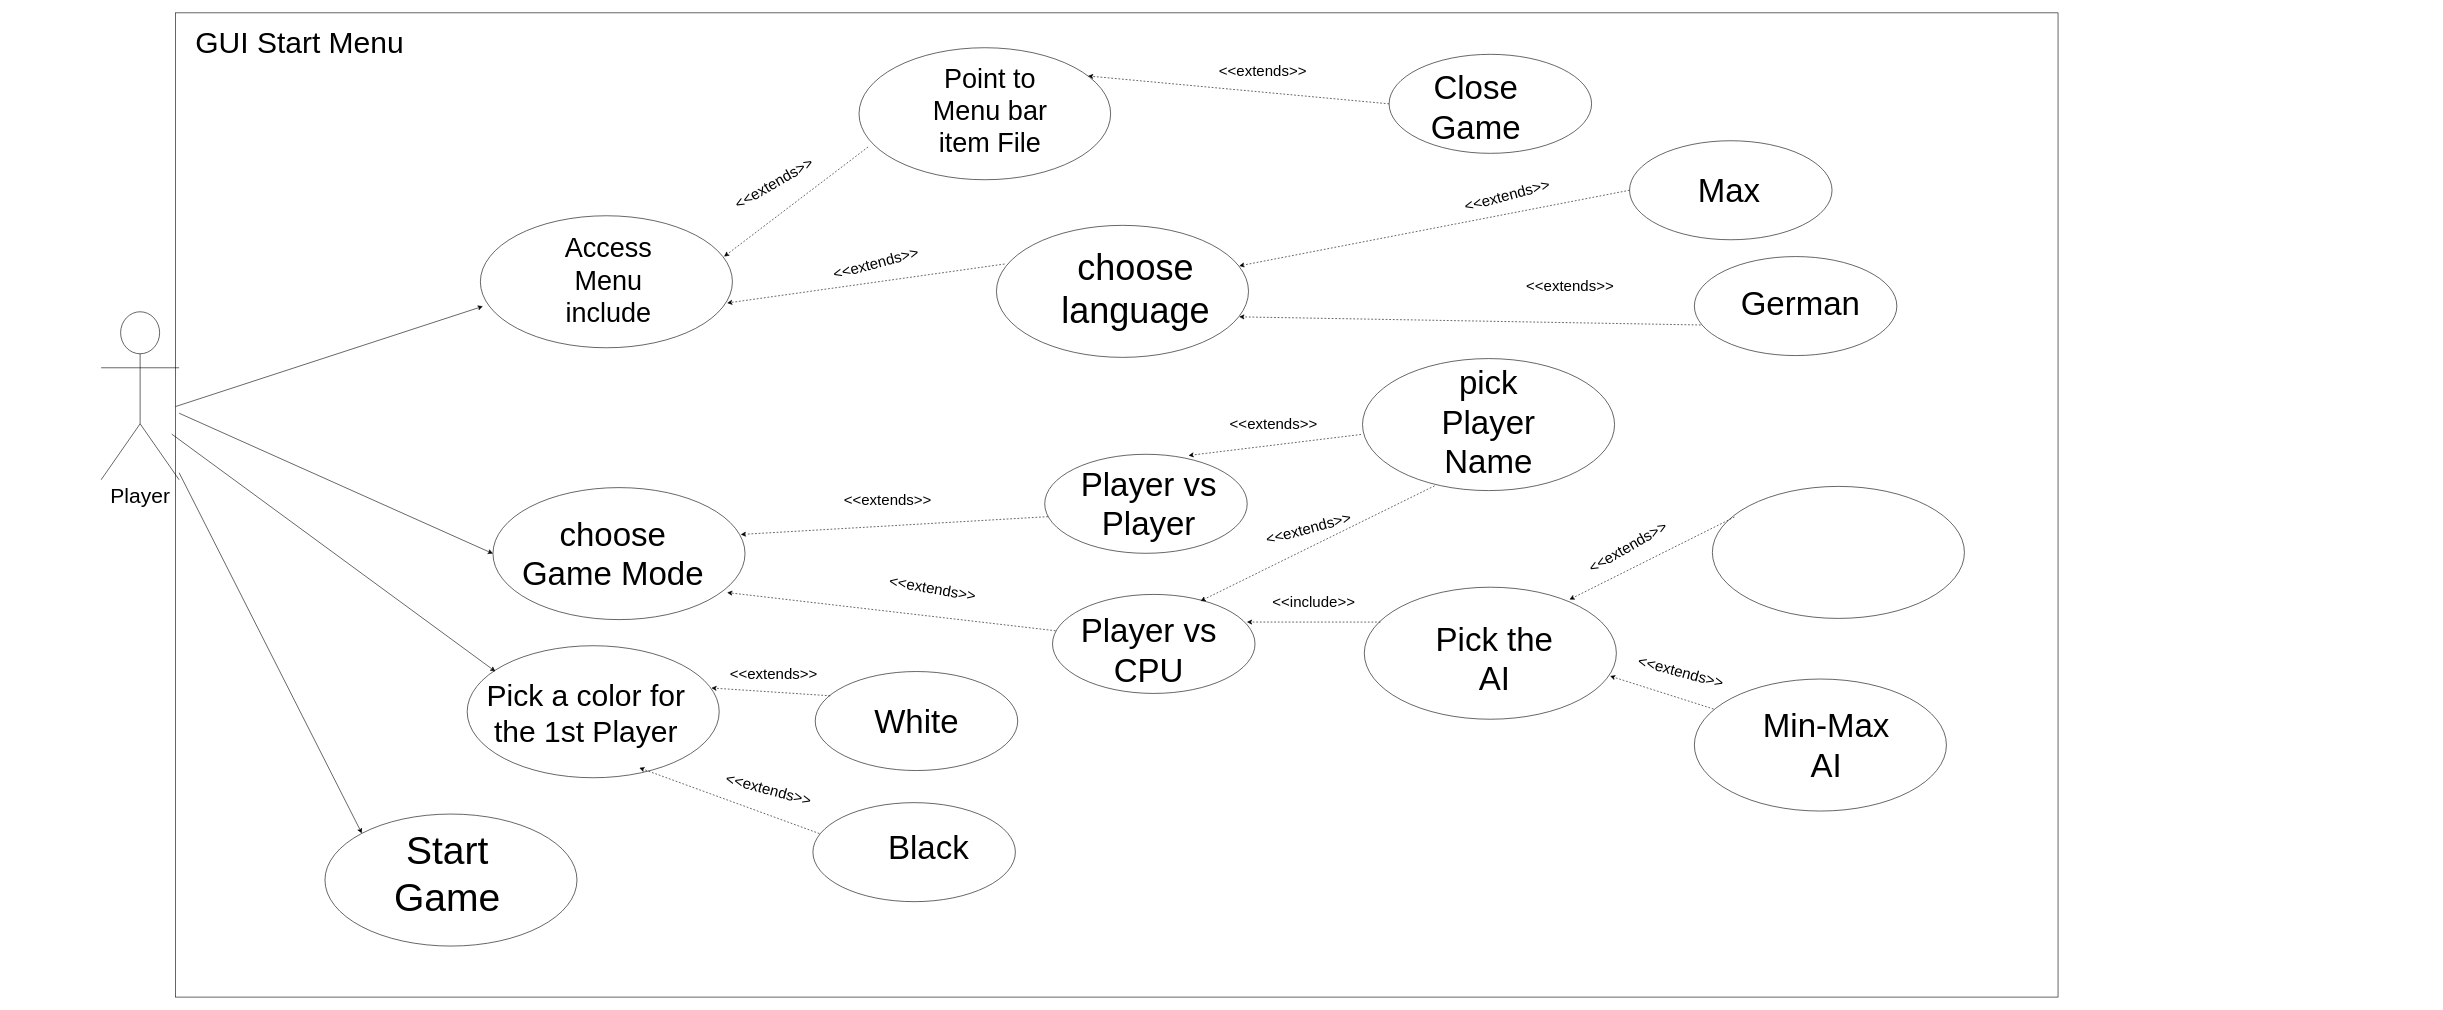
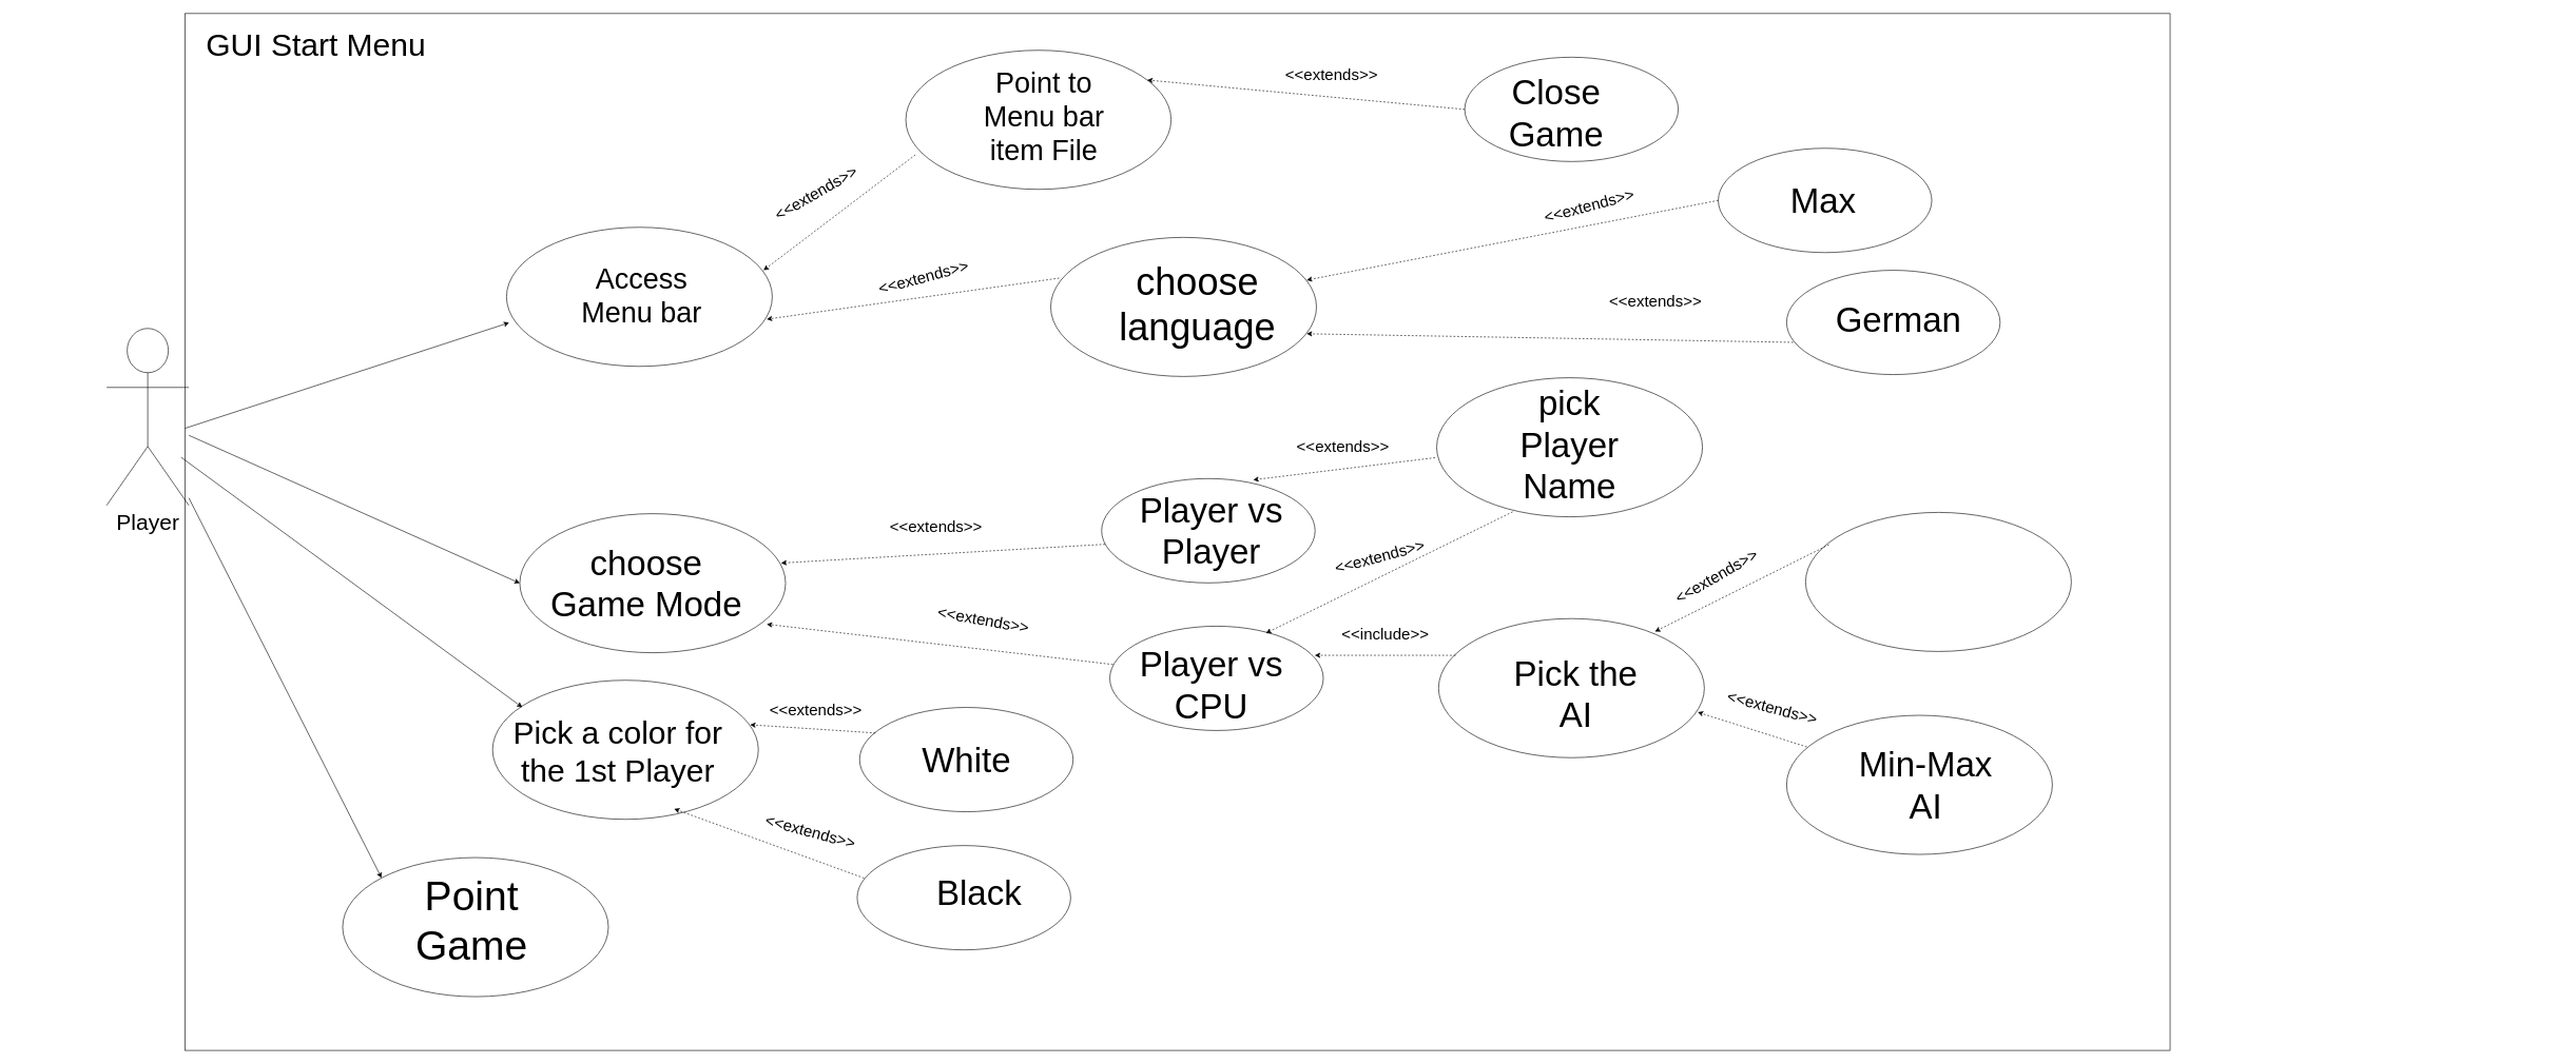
- <mxCell id="58" value="&lt;font style=&quot;font-size: 45px&quot;&gt;Access Menu include&lt;/font&gt;" style="text;html=1;strokeColor=none;fillColor=none;align=center;verticalAlign=middle;whiteSpace=wrap;rounded=0;fontSize=23;" vertex="1" parent="2"><mxGeometry x="589.464" y="363" width="264.534" height="160" as="geometry" /></mxCell>
+ <mxCell id="58" value="&lt;font style=&quot;font-size: 45px&quot;&gt;Access Menu bar&lt;/font&gt;" style="text;html=1;strokeColor=none;fillColor=none;align=center;verticalAlign=middle;whiteSpace=wrap;rounded=0;fontSize=23;" vertex="1" parent="2"><mxGeometry x="589.464" y="363" width="264.534" height="160" as="geometry" /></mxCell>
- <mxCell id="32" value="&lt;font style=&quot;font-size: 65px&quot;&gt;Start Game&lt;/font&gt;" style="text;html=1;strokeColor=none;fillColor=none;align=center;verticalAlign=middle;whiteSpace=wrap;rounded=0;fontSize=19;" parent="2" vertex="1"><mxGeometry x="293" y="1357" width="320" height="150" as="geometry" /></mxCell>
+ <mxCell id="32" value="&lt;font style=&quot;font-size: 65px&quot;&gt;Point Game&lt;/font&gt;" style="text;html=1;strokeColor=none;fillColor=none;align=center;verticalAlign=middle;whiteSpace=wrap;rounded=0;fontSize=19;" parent="2" vertex="1"><mxGeometry x="293" y="1357" width="320" height="150" as="geometry" /></mxCell>
